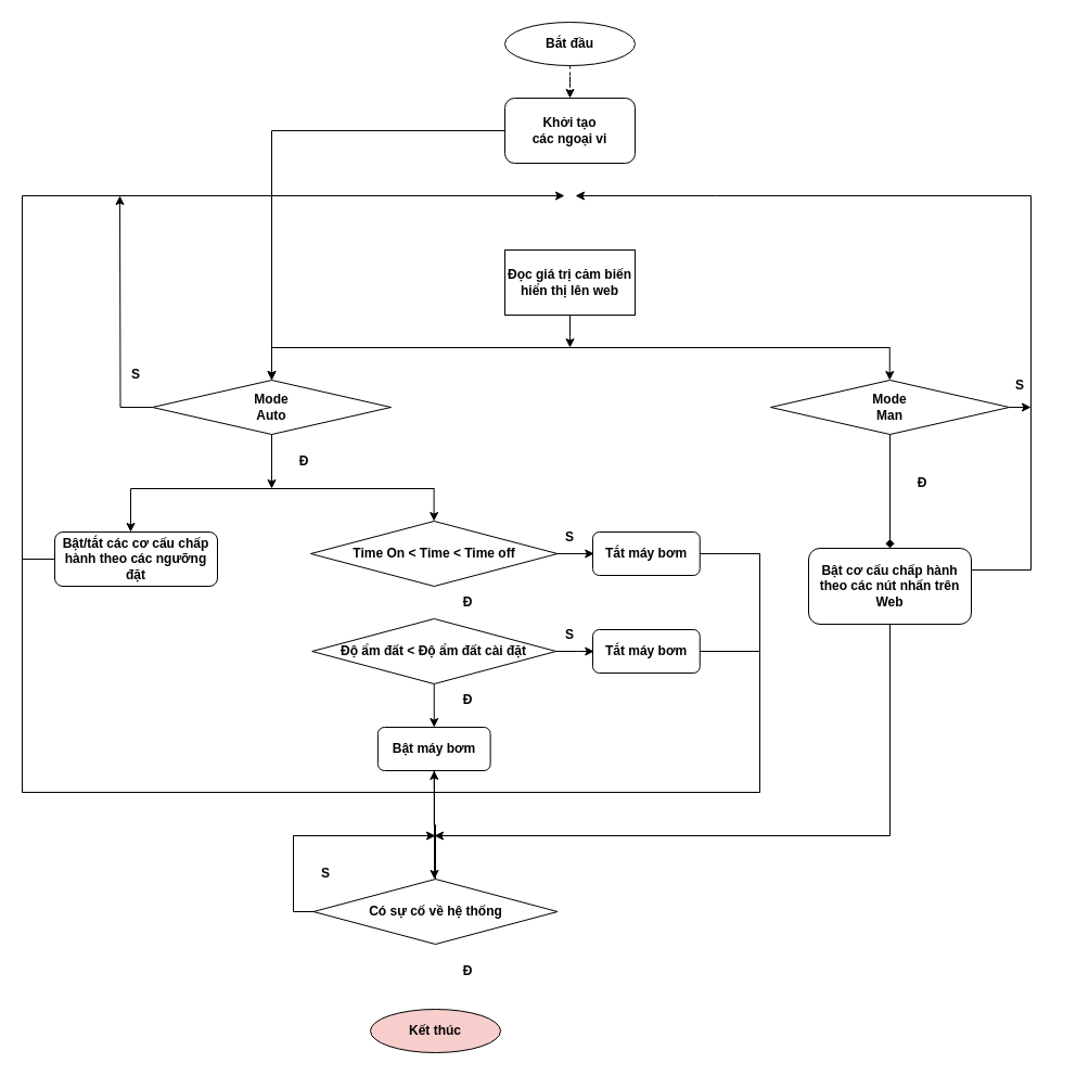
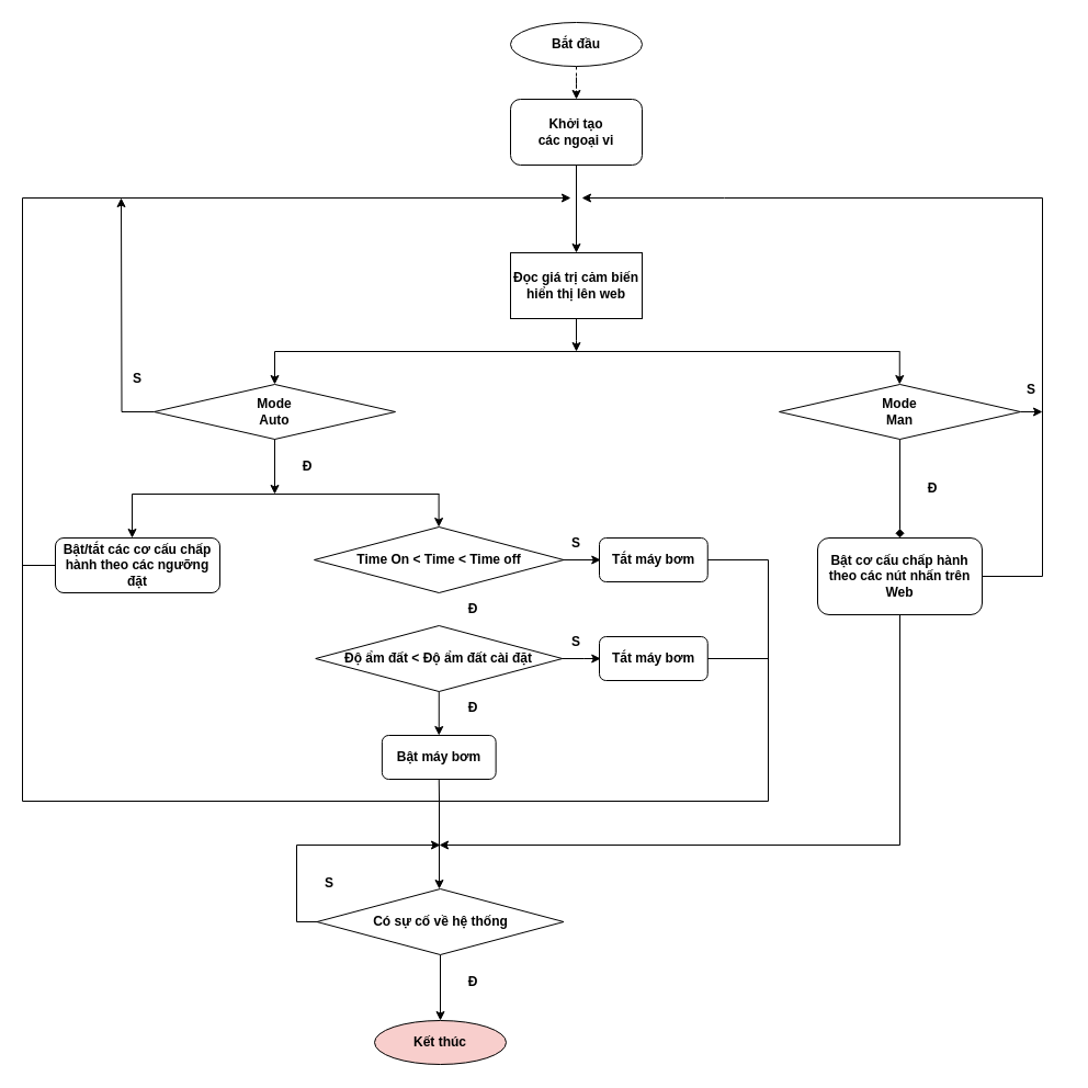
- <mxCell id="4" style="edgeStyle=orthogonalEdgeStyle;rounded=0;orthogonalLoop=1;jettySize=auto;html=1;fontStyle=1;" edge="1" parent="1" source="5" target="9"><mxGeometry relative="1" as="geometry" /></mxCell>
+ <mxCell id="4" style="edgeStyle=orthogonalEdgeStyle;rounded=0;orthogonalLoop=1;jettySize=auto;html=1;entryX=0.5;entryY=0;entryDx=0;entryDy=0;fontStyle=1" edge="1" parent="1" source="5" target="7"><mxGeometry relative="1" as="geometry" /></mxCell>
- <mxCell id="20" value="Bật cơ cấu chấp hành theo các nút nhấn trên Web" style="rounded=1;whiteSpace=wrap;html=1;fontStyle=1" vertex="1" parent="1"><mxGeometry x="745" y="505" width="150" height="70" as="geometry" /></mxCell>
+ <mxCell id="20" value="Bật cơ cấu chấp hành theo các nút nhấn trên Web" style="rounded=1;whiteSpace=wrap;html=1;fontStyle=1" vertex="1" parent="1"><mxGeometry x="745" y="490" width="150" height="70" as="geometry" /></mxCell>
- <mxCell id="45" style="edgeStyle=orthogonalEdgeStyle;rounded=0;orthogonalLoop=1;jettySize=auto;html=1;fontStyle=1;" edge="1" parent="1" source="46" target="15"><mxGeometry relative="1" as="geometry" /></mxCell>
+ <mxCell id="45" style="edgeStyle=orthogonalEdgeStyle;rounded=0;orthogonalLoop=1;jettySize=auto;html=1;entryX=0.5;entryY=0;entryDx=0;entryDy=0;fontStyle=1" edge="1" parent="1" source="46" target="47"><mxGeometry relative="1" as="geometry" /></mxCell>
